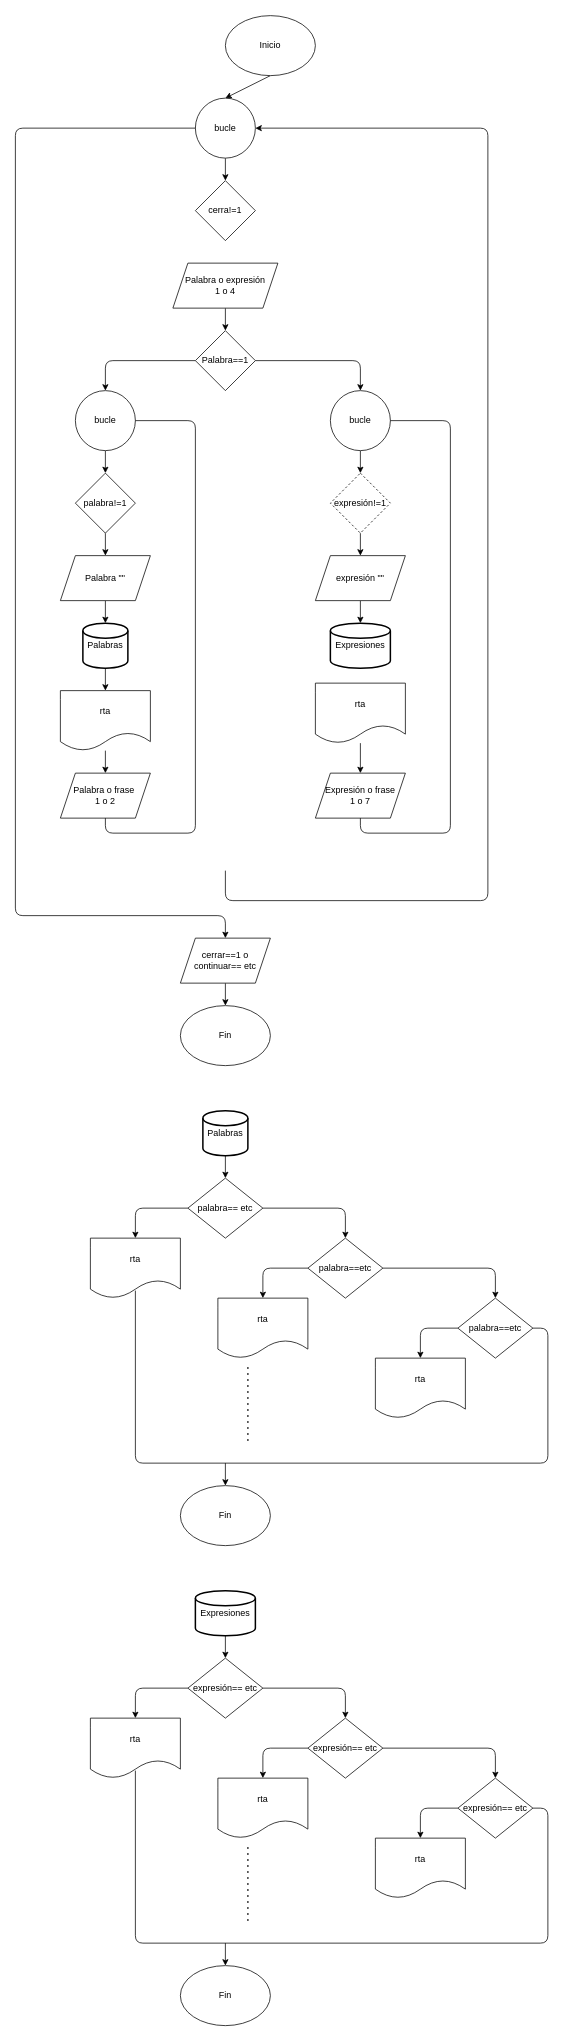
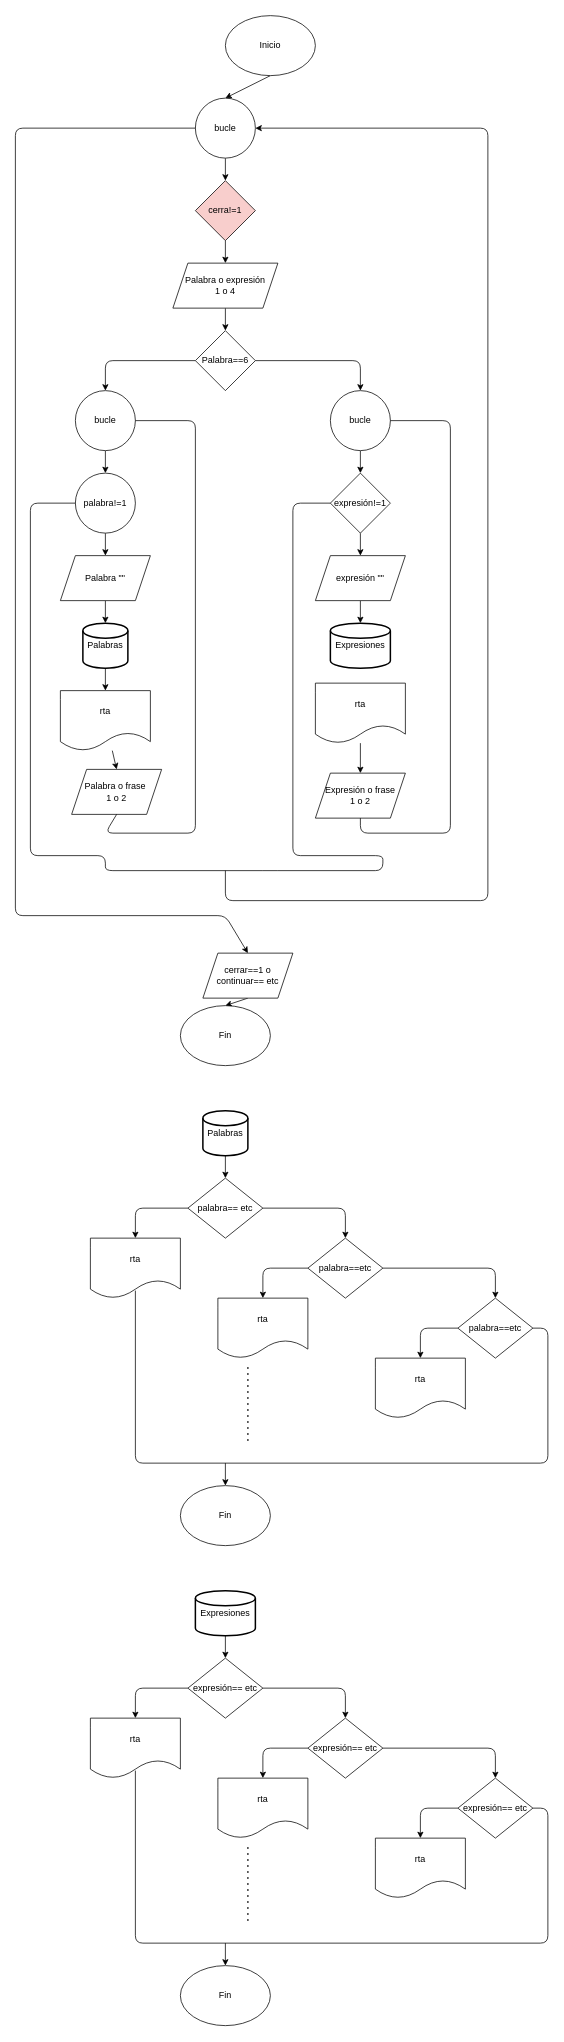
- <mxCell id="7" value="cerra!=1" style="rhombus;whiteSpace=wrap;html=1;" vertex="1" parent="1"><mxGeometry x="260" y="240" width="80" height="80" as="geometry" /></mxCell>
+ <mxCell id="7" value="cerra!=1" style="rhombus;whiteSpace=wrap;html=1;fillColor=#f8cecc;" vertex="1" parent="1"><mxGeometry x="260" y="240" width="80" height="80" as="geometry" /></mxCell>
+ <mxCell id="6" style="edgeStyle=none;html=1;exitX=0.5;exitY=1;exitDx=0;exitDy=0;entryX=0.5;entryY=0;entryDx=0;entryDy=0;" edge="1" parent="1" source="7" target="9"><mxGeometry relative="1" as="geometry" /></mxCell>
- <mxCell id="12" value="Palabra==1" style="rhombus;whiteSpace=wrap;html=1;" vertex="1" parent="1"><mxGeometry x="260" y="440" width="80" height="80" as="geometry" /></mxCell>
+ <mxCell id="12" value="Palabra==6" style="rhombus;whiteSpace=wrap;html=1;" vertex="1" parent="1"><mxGeometry x="260" y="440" width="80" height="80" as="geometry" /></mxCell>
- <mxCell id="16" value="palabra!=1" style="rhombus;whiteSpace=wrap;html=1;" vertex="1" parent="1"><mxGeometry x="100" y="630" width="80" height="80" as="geometry" /></mxCell>
+ <mxCell id="16" value="palabra!=1" style="ellipse;whiteSpace=wrap;html=1;" vertex="1" parent="1"><mxGeometry x="100" y="630" width="80" height="80" as="geometry" /></mxCell>
- <mxCell id="25" value="expresión!=1" style="rhombus;whiteSpace=wrap;html=1;dashed=1;" vertex="1" parent="1"><mxGeometry x="440" y="630" width="80" height="80" as="geometry" /></mxCell>
+ <mxCell id="25" value="expresión!=1" style="rhombus;whiteSpace=wrap;html=1;" vertex="1" parent="1"><mxGeometry x="440" y="630" width="80" height="80" as="geometry" /></mxCell>
- <mxCell id="21" value="Palabra o frase&amp;nbsp;&lt;br&gt;1 o 2" style="shape=parallelogram;perimeter=parallelogramPerimeter;whiteSpace=wrap;html=1;fixedSize=1;" vertex="1" parent="1"><mxGeometry x="80" y="1030" width="120" height="60" as="geometry" /></mxCell>
+ <mxCell id="21" value="Palabra o frase&amp;nbsp;&lt;br&gt;1 o 2" style="shape=parallelogram;perimeter=parallelogramPerimeter;whiteSpace=wrap;html=1;fixedSize=1;" vertex="1" parent="1"><mxGeometry x="95" y="1025" width="120" height="60" as="geometry" /></mxCell>
- <mxCell id="29" value="Expresión o frase&lt;br&gt;1 o 7" style="shape=parallelogram;perimeter=parallelogramPerimeter;whiteSpace=wrap;html=1;fixedSize=1;" vertex="1" parent="1"><mxGeometry x="420" y="1030" width="120" height="60" as="geometry" /></mxCell>
+ <mxCell id="29" value="Expresión o frase&lt;br&gt;1 o 2" style="shape=parallelogram;perimeter=parallelogramPerimeter;whiteSpace=wrap;html=1;fixedSize=1;" vertex="1" parent="1"><mxGeometry x="420" y="1030" width="120" height="60" as="geometry" /></mxCell>
+ <mxCell id="39" value="" style="endArrow=none;html=1;entryX=0;entryY=0.5;entryDx=0;entryDy=0;exitX=0;exitY=0.5;exitDx=0;exitDy=0;" edge="1" parent="1" source="16" target="25"><mxGeometry width="50" height="50" relative="1" as="geometry"><mxPoint x="300" y="540" as="sourcePoint" /><mxPoint x="350" y="490" as="targetPoint" /><Array as="points"><mxPoint x="40" y="670" /><mxPoint x="40" y="1140" /><mxPoint x="140" y="1140" /><mxPoint x="140" y="1160" /><mxPoint x="360" y="1160" /><mxPoint x="510" y="1160" /><mxPoint x="510" y="1140" /><mxPoint x="390" y="1140" /><mxPoint x="390" y="670" /></Array></mxGeometry></mxCell>
- <mxCell id="31" value="cerrar==1 o continuar== etc" style="shape=parallelogram;perimeter=parallelogramPerimeter;whiteSpace=wrap;html=1;fixedSize=1;" vertex="1" parent="1"><mxGeometry x="240" y="1250" width="120" height="60" as="geometry" /></mxCell>
+ <mxCell id="31" value="cerrar==1 o continuar== etc" style="shape=parallelogram;perimeter=parallelogramPerimeter;whiteSpace=wrap;html=1;fixedSize=1;" vertex="1" parent="1"><mxGeometry x="270" y="1270" width="120" height="60" as="geometry" /></mxCell>
